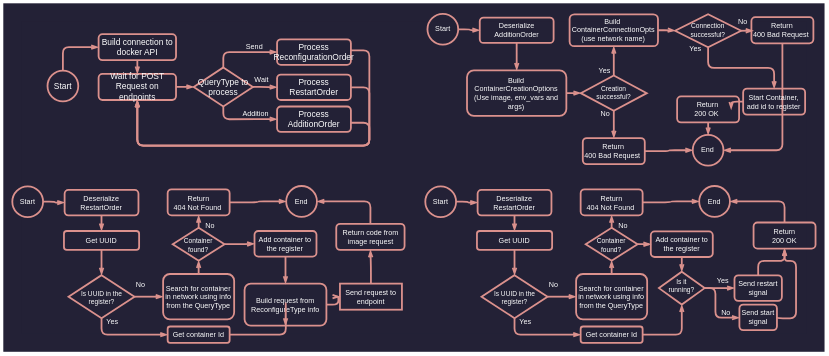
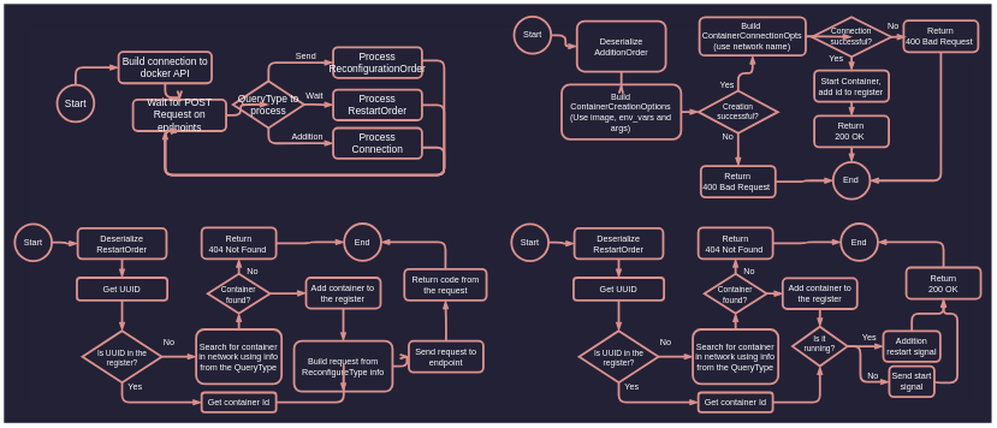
- <mxCell id="24" value="Deserialize AdditionOrder" style="rounded=1;whiteSpace=wrap;html=1;strokeColor=#DB918D;fontColor=#FFFFFF;fillColor=none;strokeWidth=3;container=0;" parent="23" vertex="1"><mxGeometry x="87.136" y="8.686" width="123.015" height="42.346" as="geometry" /></mxCell>
+ <mxCell id="24" value="Deserialize AdditionOrder" style="rounded=1;whiteSpace=wrap;html=1;strokeColor=#DB918D;fontColor=#FFFFFF;fillColor=none;strokeWidth=3;container=0;" parent="23" vertex="1"><mxGeometry x="87.136" y="8.686" width="123.015" height="70" as="geometry" /></mxCell>
- <mxCell id="35" value="Build&amp;nbsp;&lt;br&gt;ContainerConnectionOpts&lt;br&gt;(use network name)" style="rounded=1;whiteSpace=wrap;html=1;strokeColor=#DB918D;fontColor=#FFFFFF;fillColor=none;strokeWidth=3;container=0;" parent="23" vertex="1"><mxGeometry x="236.784" y="3.257" width="147.239" height="53.204" as="geometry" /></mxCell>
+ <mxCell id="35" value="Build&amp;nbsp;&lt;br&gt;ContainerConnectionOpts&lt;br&gt;(use network name)" style="rounded=1;whiteSpace=wrap;html=1;strokeColor=#DB918D;fontColor=#FFFFFF;fillColor=none;strokeWidth=3;container=0;" parent="23" vertex="1"><mxGeometry x="256.784" y="3.257" width="147.239" height="53.204" as="geometry" /></mxCell>
- <mxCell id="7" value="Build connection to docker API" style="rounded=1;whiteSpace=wrap;html=1;strokeColor=#DB918D;fontColor=#FFFFFF;fillColor=none;strokeWidth=3;container=0;fontSize=14;" parent="3" vertex="1"><mxGeometry x="85.116" width="128.992" height="43.432" as="geometry" /></mxCell>
+ <mxCell id="7" value="Build connection to docker API" style="rounded=1;whiteSpace=wrap;html=1;strokeColor=#DB918D;fontColor=#FFFFFF;fillColor=none;strokeWidth=3;container=0;fontSize=14;" parent="3" vertex="1"><mxGeometry x="85.116" y="15" width="128.992" height="43.432" as="geometry" /></mxCell>
- <mxCell id="5" value="Wait for POST&lt;br style=&quot;font-size: 14px;&quot;&gt;Request on endpoints" style="rounded=1;whiteSpace=wrap;html=1;strokeColor=#DB918D;fontColor=#FFFFFF;fillColor=none;strokeWidth=3;container=0;fontSize=14;" parent="3" vertex="1"><mxGeometry x="85.116" y="66.234" width="128.992" height="43.432" as="geometry" /></mxCell>
+ <mxCell id="5" value="Wait for POST&lt;br style=&quot;font-size: 14px;&quot;&gt;Request on endpoints" style="rounded=1;whiteSpace=wrap;html=1;strokeColor=#DB918D;fontColor=#FFFFFF;fillColor=none;strokeWidth=3;container=0;fontSize=14;" parent="3" vertex="1"><mxGeometry x="105.116" y="81.234" width="128.992" height="43.432" as="geometry" /></mxCell>
- <mxCell id="42" value="Start Container, add id to register" style="rounded=1;whiteSpace=wrap;html=1;strokeColor=#DB918D;fontColor=#FFFFFF;fillColor=none;strokeWidth=3;container=0;" parent="23" vertex="1"><mxGeometry x="525.895" y="127.092" width="103.251" height="43.432" as="geometry" /></mxCell>
+ <mxCell id="42" value="Start Container, add id to register" style="rounded=1;whiteSpace=wrap;html=1;strokeColor=#DB918D;fontColor=#FFFFFF;fillColor=none;strokeWidth=3;container=0;" parent="23" vertex="1"><mxGeometry x="415.895" y="77.092" width="103.251" height="43.432" as="geometry" /></mxCell>
- <mxCell id="18" value="Process AdditionOrder" style="rounded=1;whiteSpace=wrap;html=1;strokeColor=#DB918D;fontColor=#FFFFFF;fillColor=none;strokeWidth=3;container=0;fontSize=14;" parent="3" vertex="1"><mxGeometry x="382.404" y="120.524" width="123.015" height="42.346" as="geometry" /></mxCell>
+ <mxCell id="18" value="Process Connection" style="rounded=1;whiteSpace=wrap;html=1;strokeColor=#DB918D;fontColor=#FFFFFF;fillColor=none;strokeWidth=3;container=0;fontSize=14;" parent="3" vertex="1"><mxGeometry x="382.404" y="120.524" width="123.015" height="42.346" as="geometry" /></mxCell>
- <mxCell id="117" value="Return code from image request" style="rounded=1;whiteSpace=wrap;html=1;strokeColor=#DB918D;fontColor=#FFFFFF;fillColor=none;strokeWidth=3;container=0;" parent="87" vertex="1"><mxGeometry x="539.659" y="62.976" width="113.789" height="43.432" as="geometry" /></mxCell>
+ <mxCell id="117" value="Return code from the request" style="rounded=1;whiteSpace=wrap;html=1;strokeColor=#DB918D;fontColor=#FFFFFF;fillColor=none;strokeWidth=3;container=0;" parent="87" vertex="1"><mxGeometry x="539.659" y="62.976" width="113.789" height="43.432" as="geometry" /></mxCell>
- <mxCell id="79" value="Send restart signal" style="rounded=1;whiteSpace=wrap;html=1;strokeColor=#DB918D;fontColor=#FFFFFF;fillColor=none;strokeWidth=3;container=0;" parent="51" vertex="1"><mxGeometry x="515.055" y="148.754" width="78.935" height="42.618" as="geometry" /></mxCell>
+ <mxCell id="79" value="Addition restart signal" style="rounded=1;whiteSpace=wrap;html=1;strokeColor=#DB918D;fontColor=#FFFFFF;fillColor=none;strokeWidth=3;container=0;" parent="51" vertex="1"><mxGeometry x="515.055" y="148.754" width="78.935" height="42.618" as="geometry" /></mxCell>
- <mxCell id="111" value="Send request to endpoint" style="whiteSpace=wrap;html=1;strokeColor=#DB918D;fontColor=#FFFFFF;fillColor=none;strokeWidth=3;container=0;rounded=0;" parent="87" vertex="1"><mxGeometry x="545.809" y="162.598" width="103.251" height="43.432" as="geometry" /></mxCell>
+ <mxCell id="111" value="Send request to endpoint" style="rounded=1;whiteSpace=wrap;html=1;strokeColor=#DB918D;fontColor=#FFFFFF;fillColor=none;strokeWidth=3;container=0;" parent="87" vertex="1"><mxGeometry x="545.809" y="162.598" width="103.251" height="43.432" as="geometry" /></mxCell>
